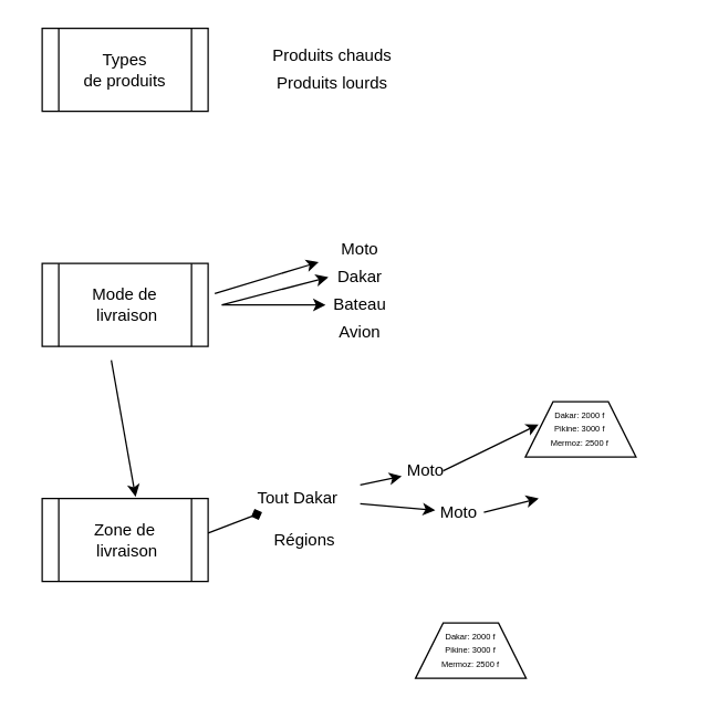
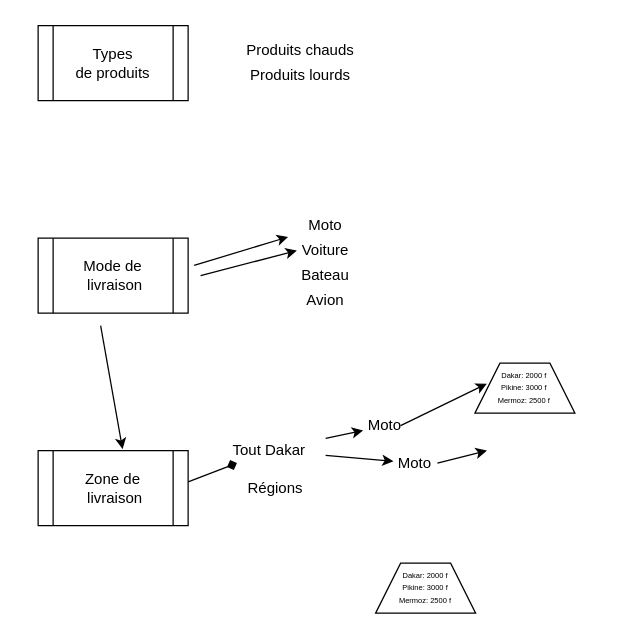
- <mxCell id="5" value="Dakar" style="text;html=1;strokeColor=none;fillColor=none;align=center;verticalAlign=middle;whiteSpace=wrap;rounded=0;" vertex="1" parent="1"><mxGeometry x="190" y="190" width="140" height="20" as="geometry" /></mxCell>
+ <mxCell id="5" value="Voiture" style="text;html=1;strokeColor=none;fillColor=none;align=center;verticalAlign=middle;whiteSpace=wrap;rounded=0;" vertex="1" parent="1"><mxGeometry x="190" y="190" width="140" height="20" as="geometry" /></mxCell>
- <mxCell id="29" value="" style="endArrow=classic;html=1;fontSize=6;" edge="1" parent="1" source="16" target="25"><mxGeometry width="50" height="50" relative="1" as="geometry"><mxPoint x="174.82" y="231.8" as="sourcePoint" /><mxPoint x="246.925" y="210" as="targetPoint" /></mxGeometry></mxCell>
